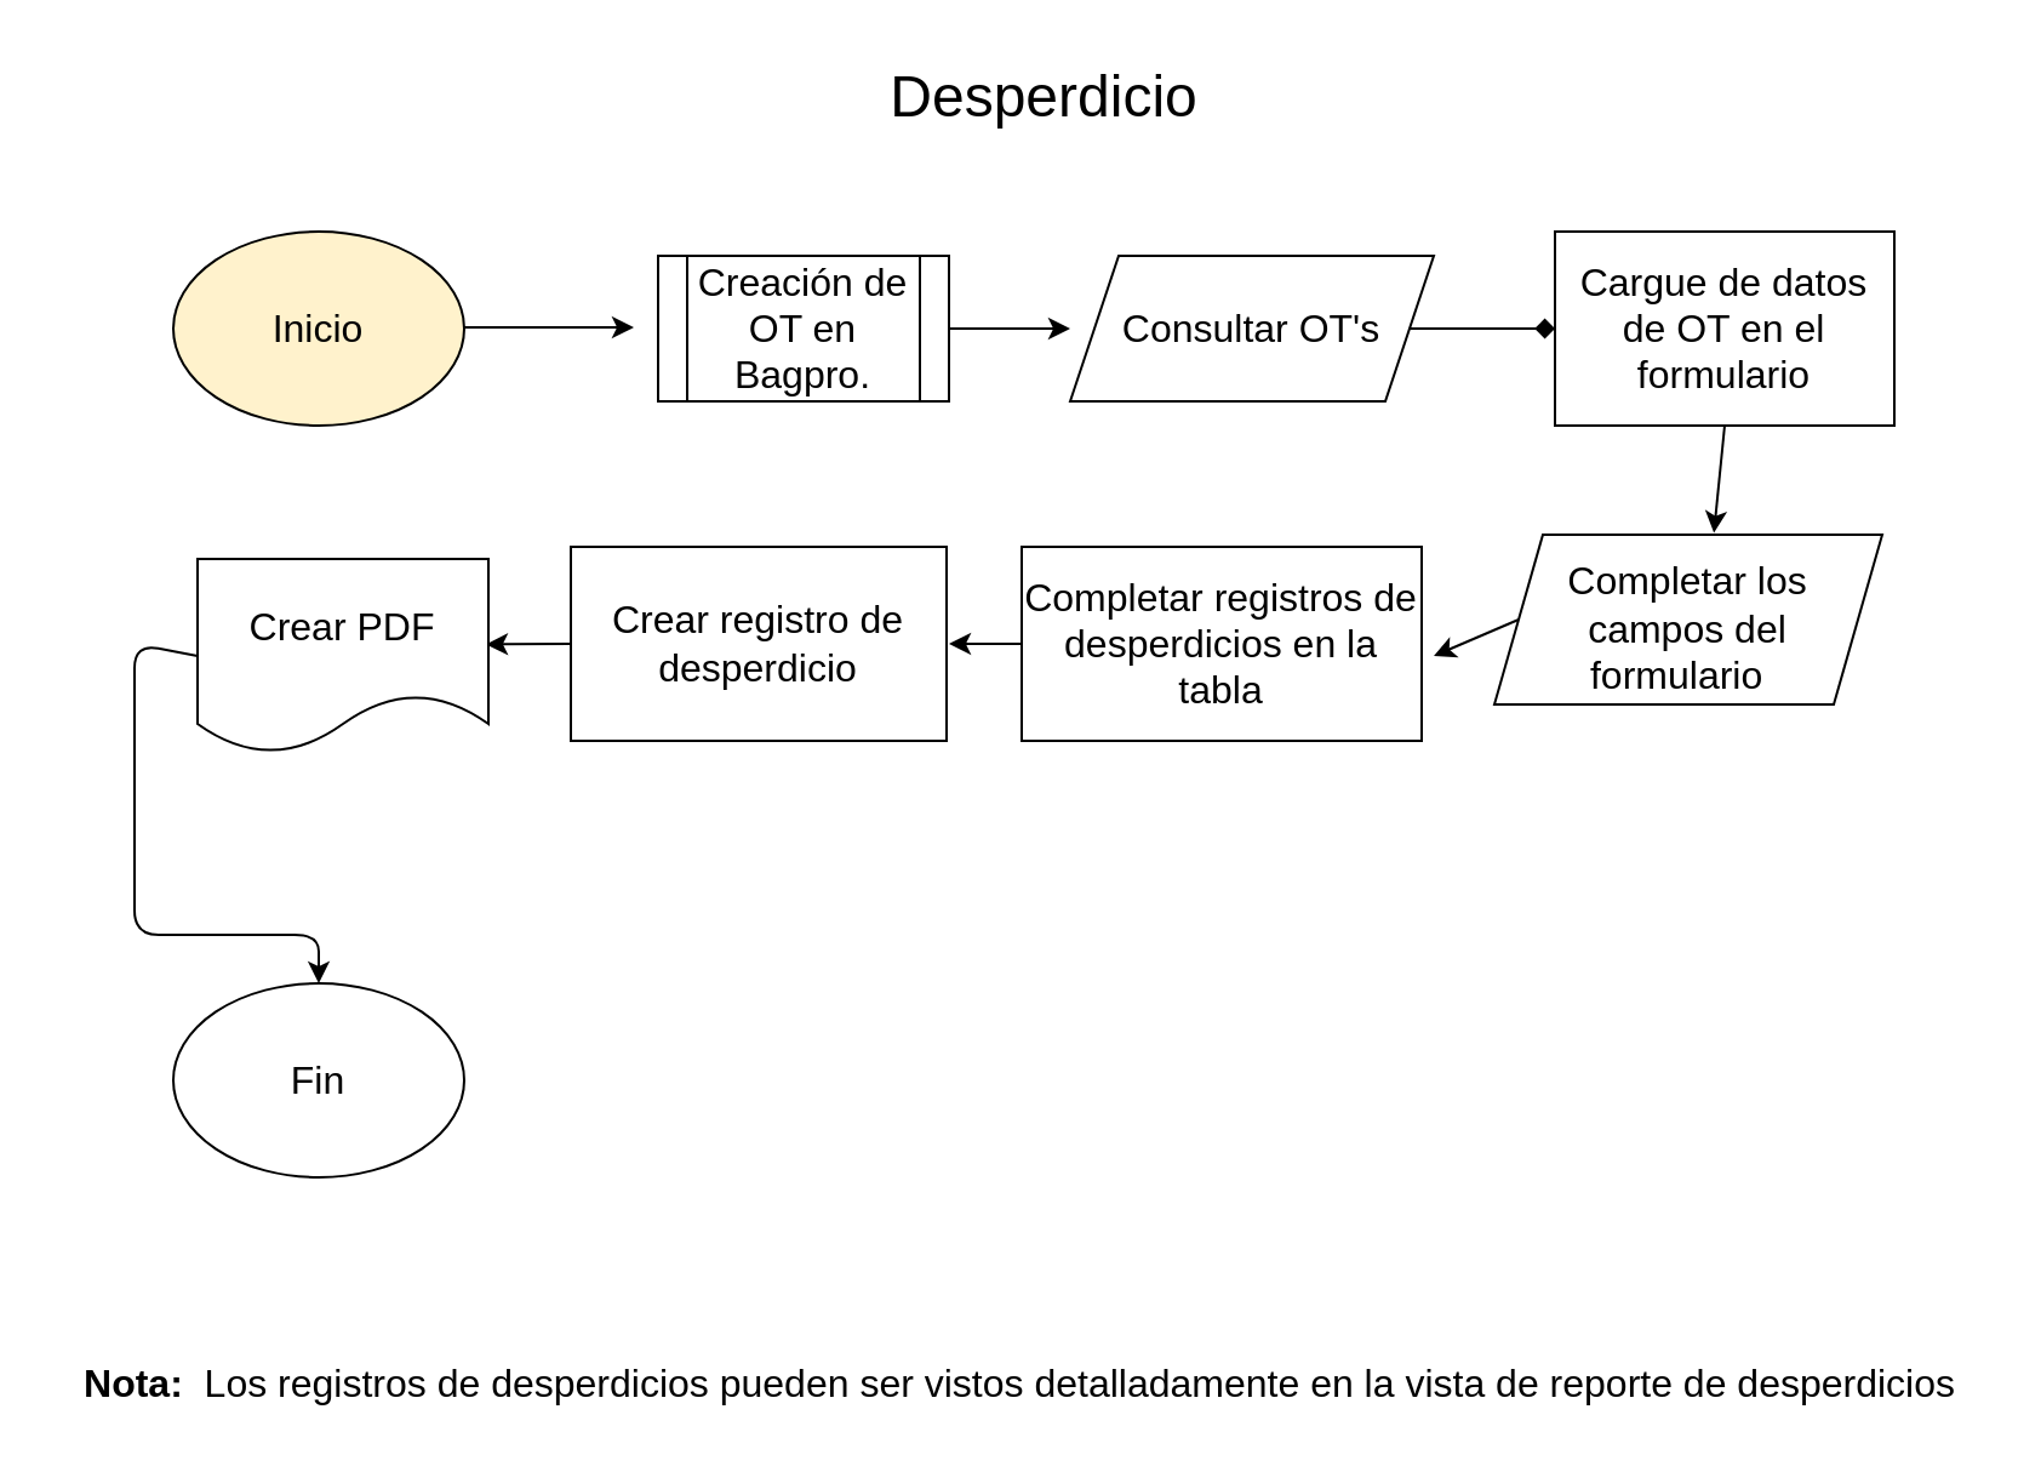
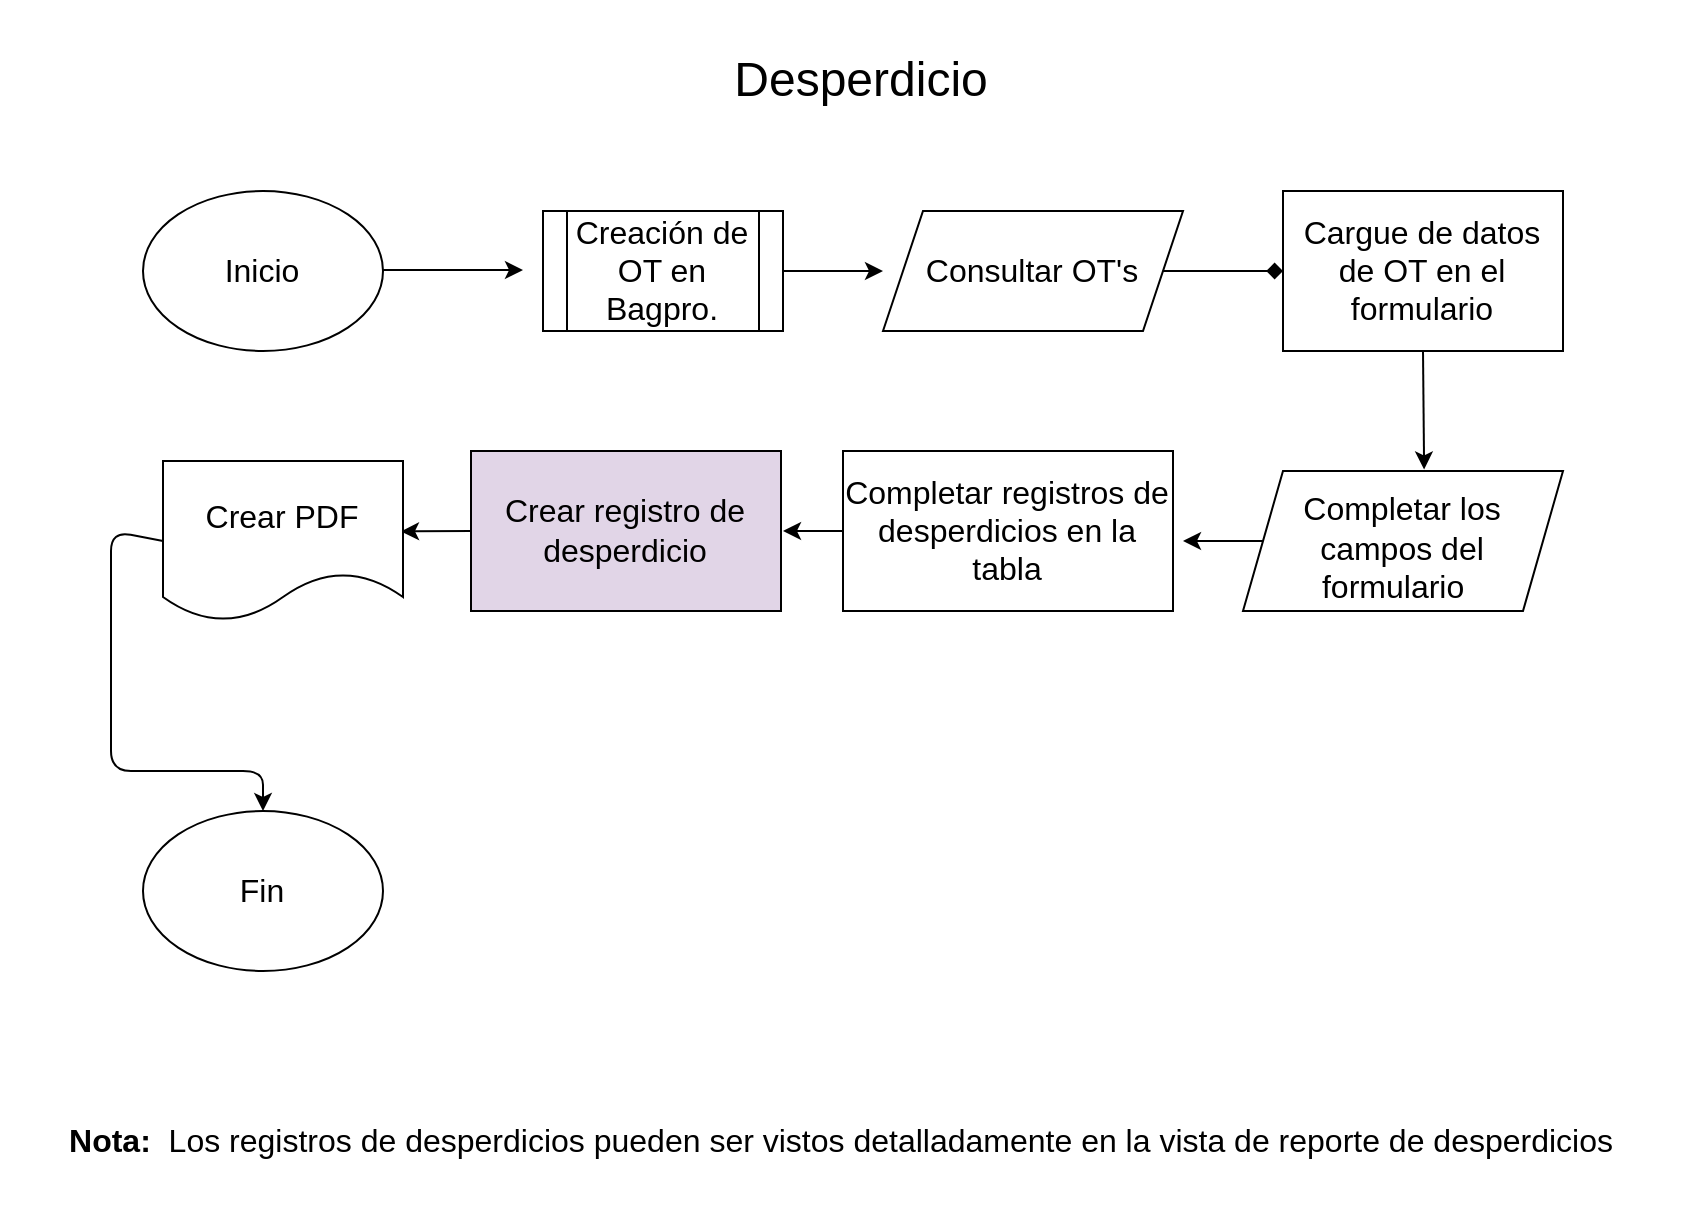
- <mxCell id="4" value="&lt;font style=&quot;font-size: 16px;&quot;&gt;Inicio&lt;/font&gt;" style="ellipse;whiteSpace=wrap;html=1;fillColor=#fff2cc;" vertex="1" parent="1"><mxGeometry x="71" y="95" width="120" height="80" as="geometry" /></mxCell>
+ <mxCell id="4" value="&lt;font style=&quot;font-size: 16px;&quot;&gt;Inicio&lt;/font&gt;" style="ellipse;whiteSpace=wrap;html=1;" vertex="1" parent="1"><mxGeometry x="71" y="95" width="120" height="80" as="geometry" /></mxCell>
- <mxCell id="12" value="&lt;br&gt;Completar los campos del formulario&amp;nbsp;&amp;nbsp;" style="shape=parallelogram;perimeter=parallelogramPerimeter;whiteSpace=wrap;html=1;fixedSize=1;fontSize=16;verticalAlign=bottom;" vertex="1" parent="1"><mxGeometry x="616" y="220" width="160" height="70" as="geometry" /></mxCell>
+ <mxCell id="12" value="&lt;br&gt;Completar los campos del formulario&amp;nbsp;&amp;nbsp;" style="shape=parallelogram;perimeter=parallelogramPerimeter;whiteSpace=wrap;html=1;fixedSize=1;fontSize=16;verticalAlign=bottom;" vertex="1" parent="1"><mxGeometry x="621" y="235" width="160" height="70" as="geometry" /></mxCell>
- <mxCell id="16" value="Crear registro de desperdicio" style="rounded=0;whiteSpace=wrap;html=1;fontSize=16;" vertex="1" parent="1"><mxGeometry x="235" y="225" width="155" height="80" as="geometry" /></mxCell>
+ <mxCell id="16" value="Crear registro de desperdicio" style="rounded=0;whiteSpace=wrap;html=1;fontSize=16;fillColor=#e1d5e7;" vertex="1" parent="1"><mxGeometry x="235" y="225" width="155" height="80" as="geometry" /></mxCell>
